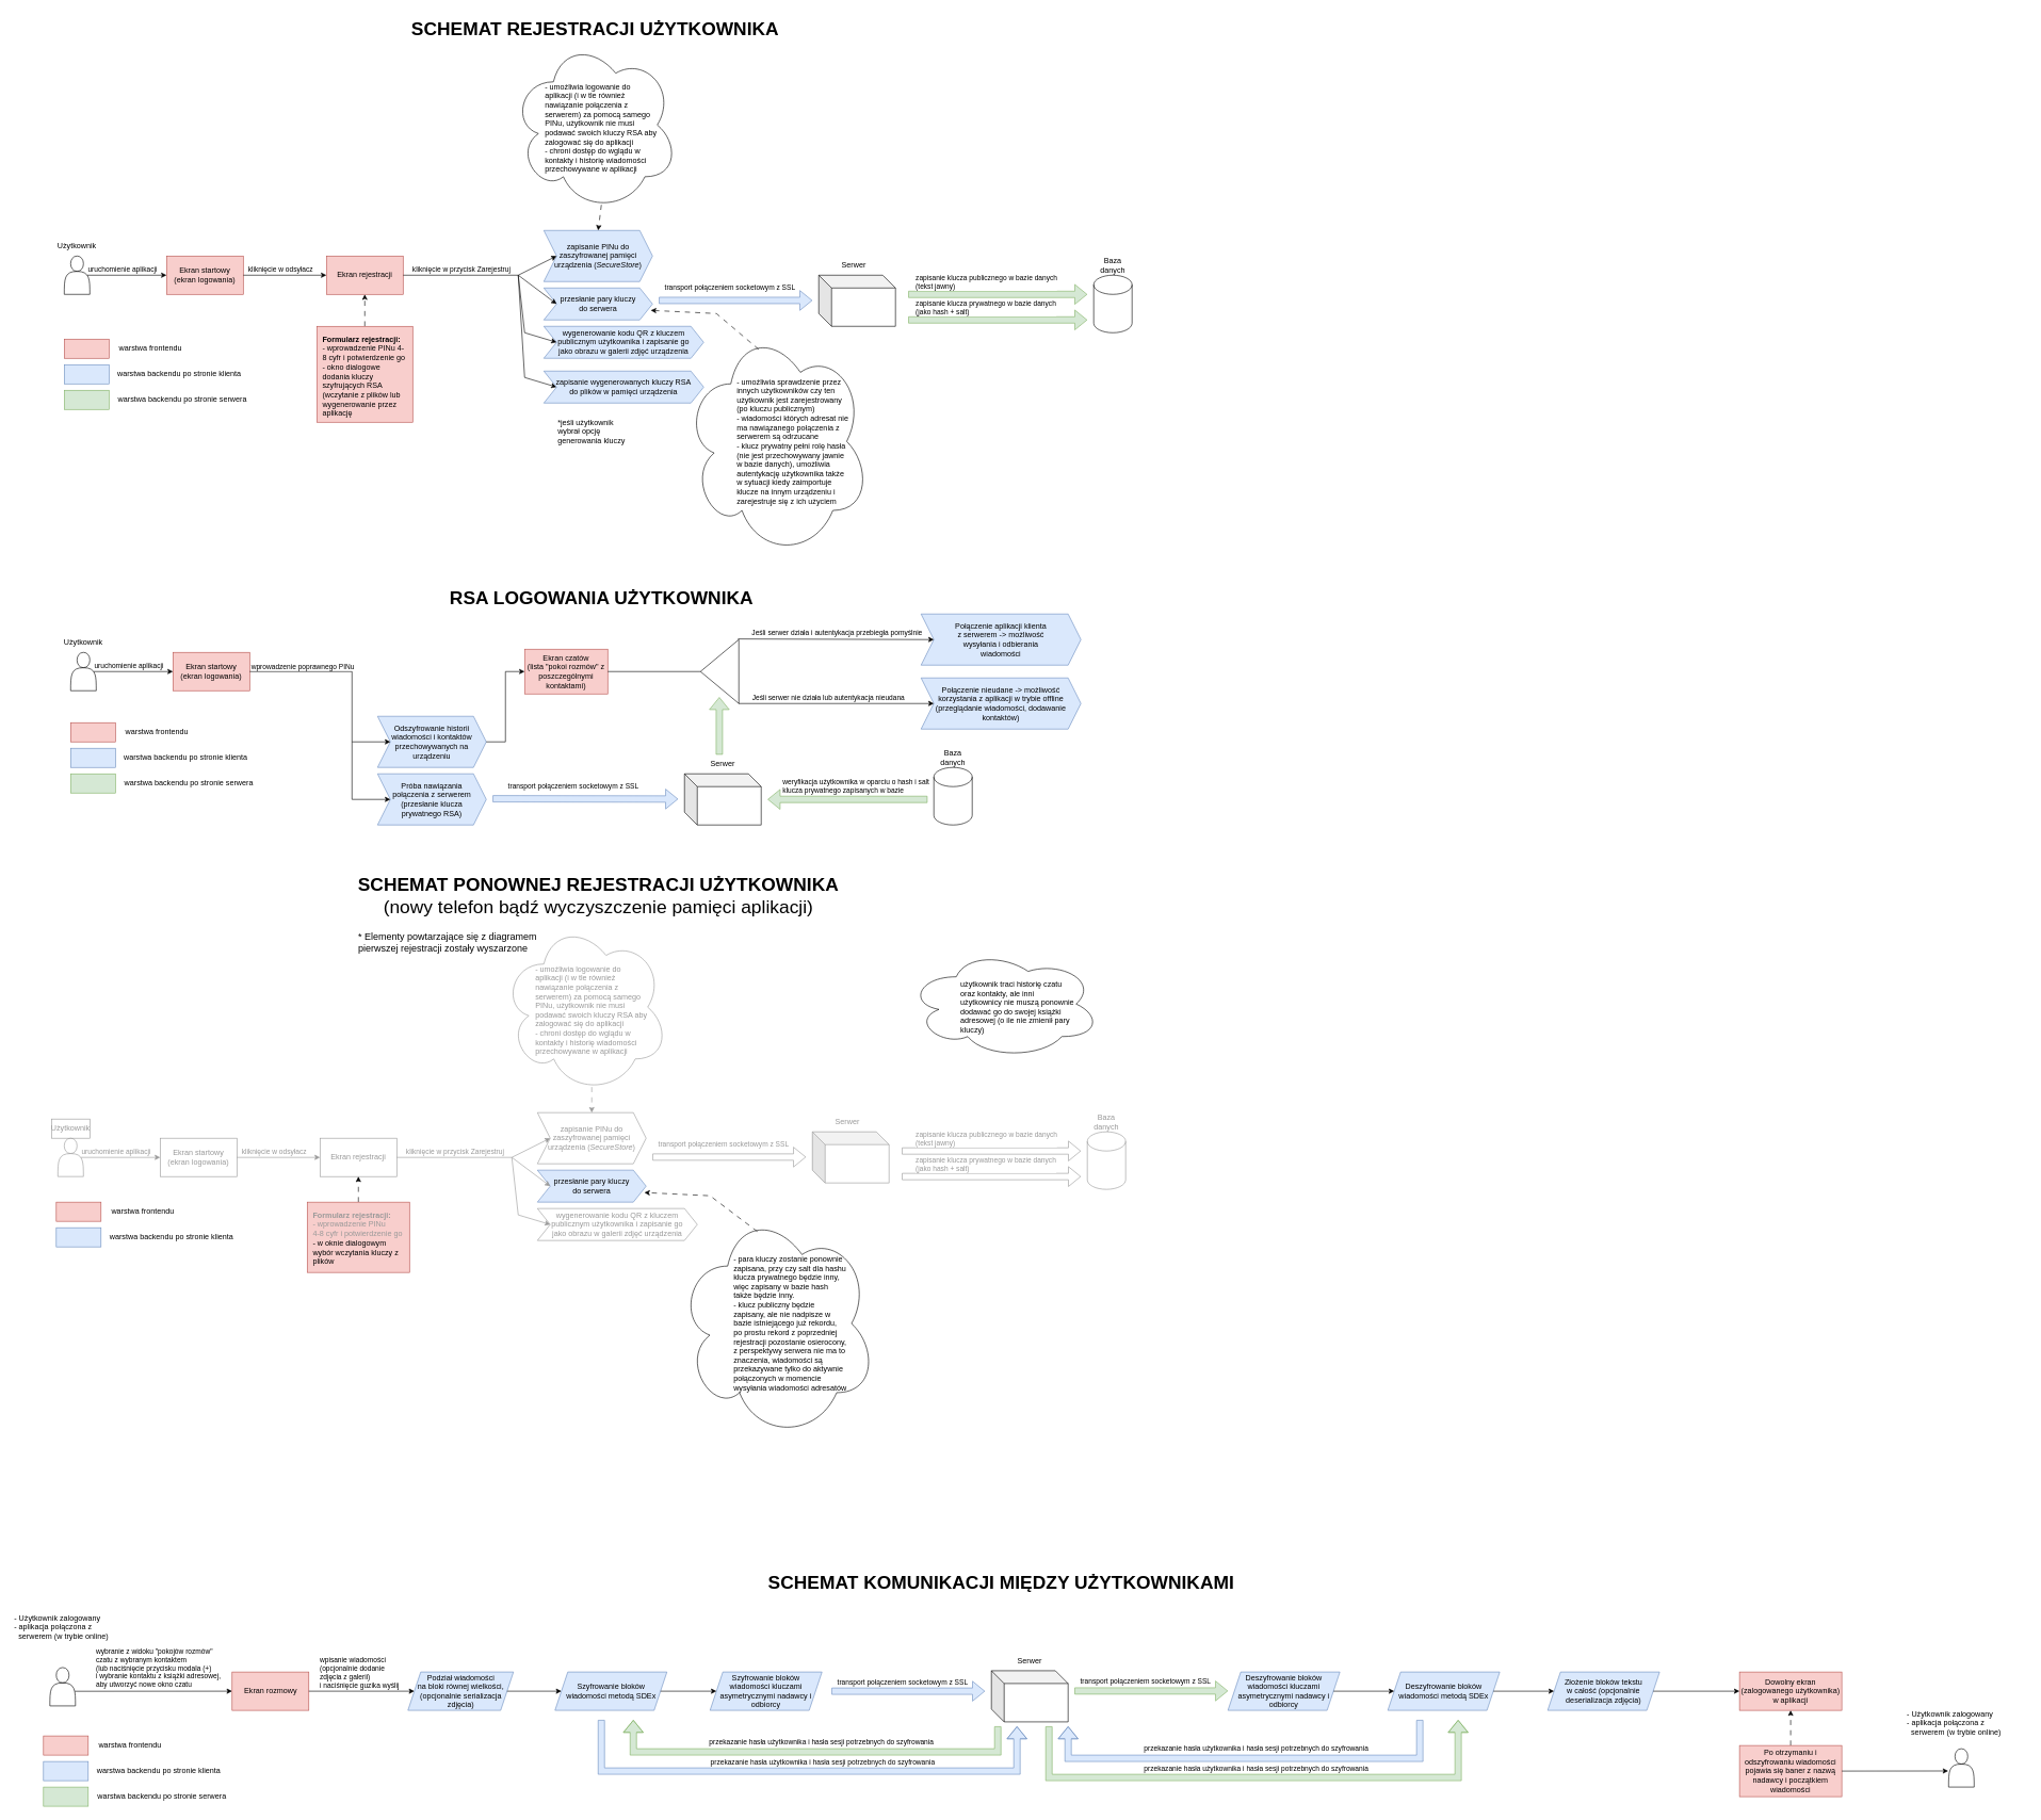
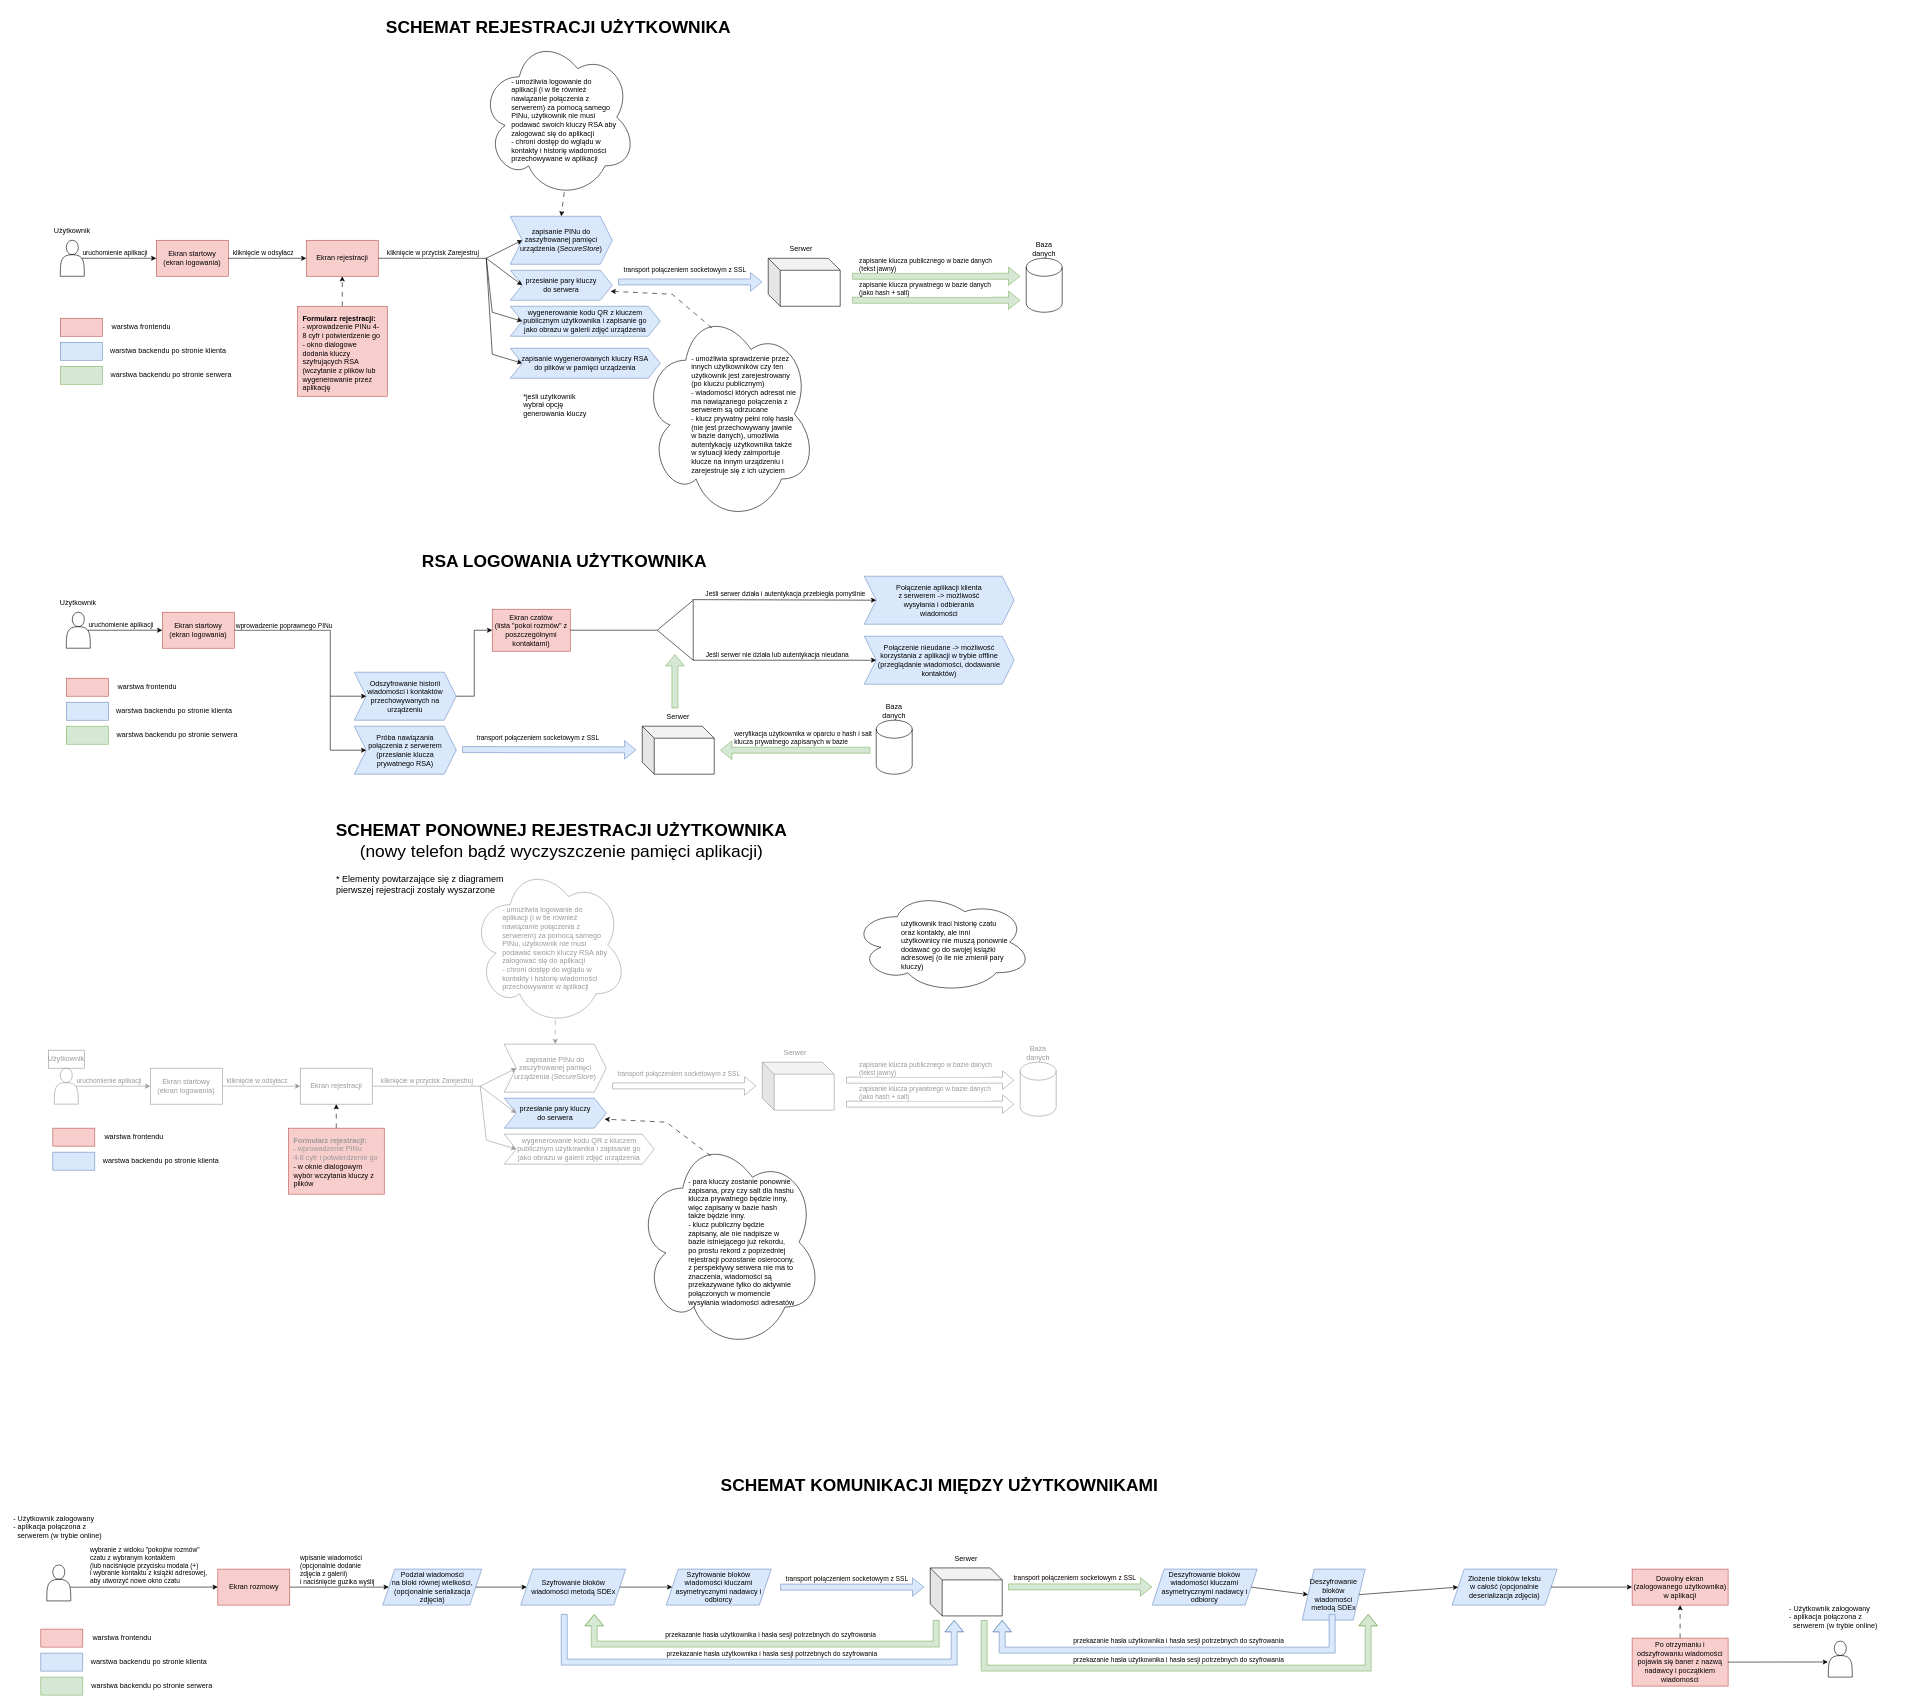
- <mxCell id="135" value="Deszyfrowanie bloków&lt;br&gt;wiadomości metodą SDEx" style="shape=parallelogram;perimeter=parallelogramPerimeter;whiteSpace=wrap;html=1;fixedSize=1;fillColor=#dae8fc;strokeColor=#6c8ebf;" vertex="1" parent="1"><mxGeometry x="2170" y="2615" width="175" height="60" as="geometry" /></mxCell>
+ <mxCell id="135" value="Deszyfrowanie bloków&lt;br&gt;wiadomości metodą SDEx" style="shape=parallelogram;perimeter=parallelogramPerimeter;whiteSpace=wrap;html=1;fixedSize=1;fillColor=#dae8fc;strokeColor=#6c8ebf;" vertex="1" parent="1"><mxGeometry x="2170" y="2615" width="105" height="85" as="geometry" /></mxCell>
